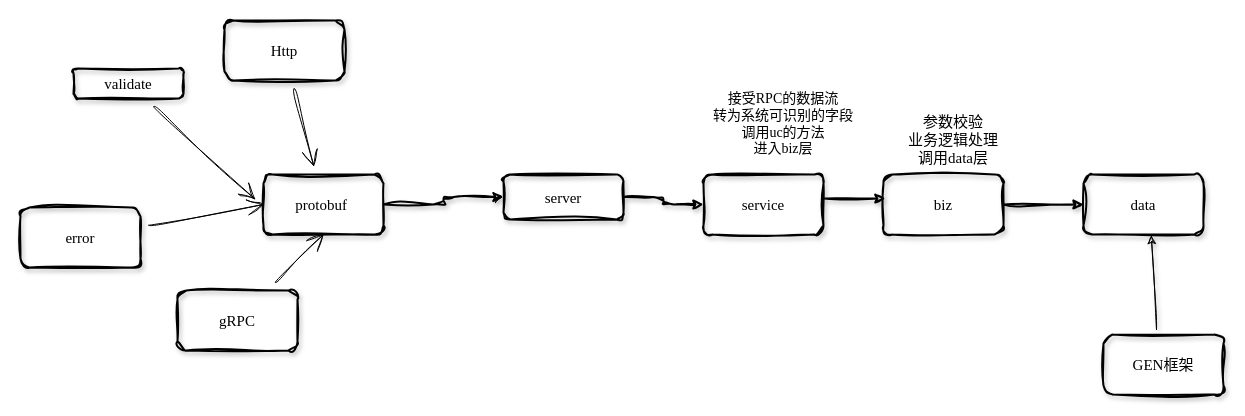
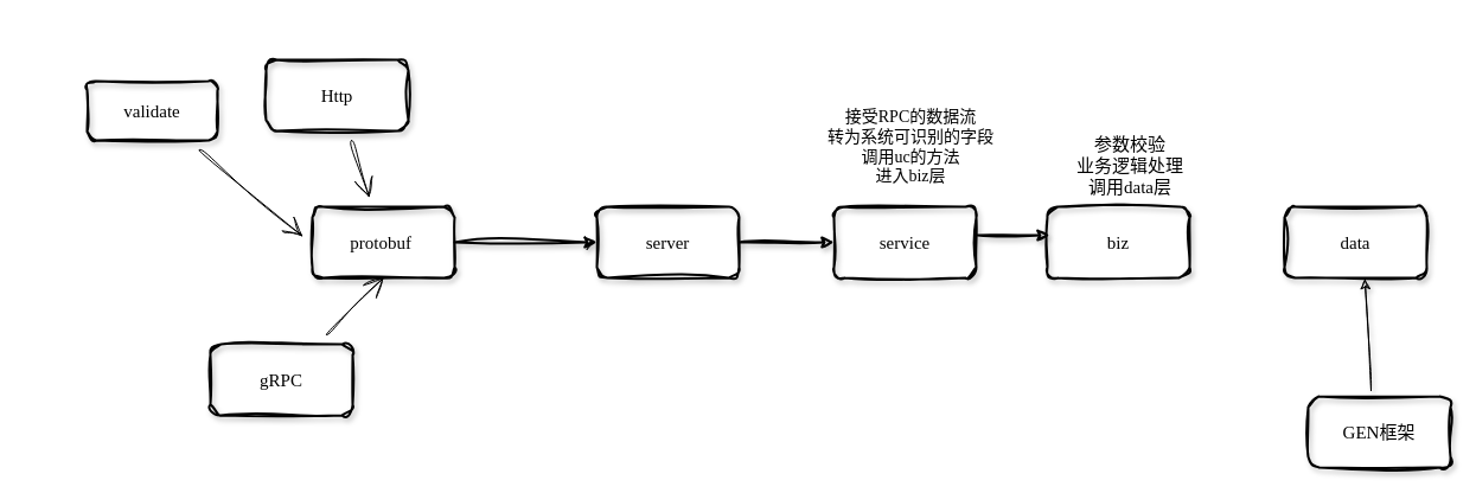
- <mxCell id="22" value="Http" style="rounded=1;whiteSpace=wrap;html=1;fillColor=none;shadow=1;strokeWidth=2;fontSize=15;labelBackgroundColor=none;fontFamily=Comic Sans MS;sketch=1;curveFitting=1;jiggle=2;" vertex="1" parent="1"><mxGeometry x="224" y="20" width="120" height="60" as="geometry" /></mxCell>
+ <mxCell id="22" value="Http" style="rounded=1;whiteSpace=wrap;html=1;fillColor=none;shadow=1;strokeWidth=2;fontSize=15;labelBackgroundColor=none;fontFamily=Comic Sans MS;sketch=1;curveFitting=1;jiggle=2;" vertex="1" parent="1"><mxGeometry x="224" y="50" width="120" height="60" as="geometry" /></mxCell>
- <mxCell id="16" value="validate" style="rounded=1;whiteSpace=wrap;html=1;fillColor=none;shadow=1;strokeWidth=2;fontSize=15;labelBackgroundColor=none;fontFamily=Comic Sans MS;sketch=1;curveFitting=1;jiggle=2;" parent="1" vertex="1"><mxGeometry x="73" y="68" width="110" height="30" as="geometry" /></mxCell>
+ <mxCell id="16" value="validate" style="rounded=1;whiteSpace=wrap;html=1;fillColor=none;shadow=1;strokeWidth=2;fontSize=15;labelBackgroundColor=none;fontFamily=Comic Sans MS;sketch=1;curveFitting=1;jiggle=2;" parent="1" vertex="1"><mxGeometry x="73" y="68" width="110" height="50" as="geometry" /></mxCell>
- <mxCell id="14" value="&lt;div style=&quot;font-size: 14px;&quot;&gt;&lt;span style=&quot;background-color: initial;&quot;&gt;&lt;font style=&quot;font-size: 14px;&quot;&gt;接受RPC的数据流&lt;/font&gt;&lt;/span&gt;&lt;/div&gt;&lt;div style=&quot;font-size: 14px;&quot;&gt;&lt;span style=&quot;background-color: initial;&quot;&gt;&lt;font style=&quot;font-size: 14px;&quot;&gt;转为系统可识别的字段&lt;/font&gt;&lt;/span&gt;&lt;/div&gt;&lt;div style=&quot;font-size: 14px;&quot;&gt;&lt;span style=&quot;background-color: initial;&quot;&gt;&lt;font style=&quot;font-size: 14px;&quot;&gt;调用uc的方法&lt;/font&gt;&lt;/span&gt;&lt;/div&gt;&lt;div style=&quot;font-size: 14px;&quot;&gt;&lt;span style=&quot;background-color: initial;&quot;&gt;&lt;font style=&quot;font-size: 14px;&quot;&gt;进入biz层&lt;/font&gt;&lt;/span&gt;&lt;/div&gt;" style="text;html=1;fillColor=none;align=center;verticalAlign=middle;whiteSpace=wrap;rounded=0;fontFamily=Comic Sans MS;shadow=1;fontSize=15;sketch=1;curveFitting=1;jiggle=2;labelBackgroundColor=none;" parent="1" vertex="1"><mxGeometry x="708" y="94" width="150" height="60" as="geometry" /></mxCell>
+ <mxCell id="14" value="&lt;div style=&quot;font-size: 14px;&quot;&gt;&lt;span style=&quot;background-color: initial;&quot;&gt;&lt;font style=&quot;font-size: 14px;&quot;&gt;接受RPC的数据流&lt;/font&gt;&lt;/span&gt;&lt;/div&gt;&lt;div style=&quot;font-size: 14px;&quot;&gt;&lt;span style=&quot;background-color: initial;&quot;&gt;&lt;font style=&quot;font-size: 14px;&quot;&gt;转为系统可识别的字段&lt;/font&gt;&lt;/span&gt;&lt;/div&gt;&lt;div style=&quot;font-size: 14px;&quot;&gt;&lt;span style=&quot;background-color: initial;&quot;&gt;&lt;font style=&quot;font-size: 14px;&quot;&gt;调用uc的方法&lt;/font&gt;&lt;/span&gt;&lt;/div&gt;&lt;div style=&quot;font-size: 14px;&quot;&gt;&lt;span style=&quot;background-color: initial;&quot;&gt;&lt;font style=&quot;font-size: 14px;&quot;&gt;进入biz层&lt;/font&gt;&lt;/span&gt;&lt;/div&gt;" style="text;html=1;fillColor=none;align=center;verticalAlign=middle;whiteSpace=wrap;rounded=0;fontFamily=Comic Sans MS;shadow=1;fontSize=15;sketch=1;curveFitting=1;jiggle=2;labelBackgroundColor=none;" parent="1" vertex="1"><mxGeometry y="94" width="150" height="60" as="geometry" x="693" /></mxCell>
- <mxCell id="10" value="server" style="rounded=1;whiteSpace=wrap;html=1;fillColor=none;shadow=1;strokeWidth=2;fontSize=15;labelBackgroundColor=none;fontFamily=Comic Sans MS;sketch=1;curveFitting=1;jiggle=2;" parent="1" vertex="1"><mxGeometry x="503" y="174" width="120" height="45" as="geometry" /></mxCell>
+ <mxCell id="10" value="server" style="rounded=1;whiteSpace=wrap;html=1;fillColor=none;shadow=1;strokeWidth=2;fontSize=15;labelBackgroundColor=none;fontFamily=Comic Sans MS;sketch=1;curveFitting=1;jiggle=2;" parent="1" vertex="1"><mxGeometry x="503" width="120" height="60" as="geometry" y="174" /></mxCell>
- <mxCell id="6" value="" style="edgeStyle=orthogonalEdgeStyle;rounded=1;orthogonalLoop=1;jettySize=auto;html=1;fillColor=none;shadow=1;strokeWidth=2;fontSize=15;labelBackgroundColor=none;fontColor=default;fontFamily=Comic Sans MS;sketch=1;curveFitting=1;jiggle=2;" parent="1" source="7" target="8" edge="1"><mxGeometry relative="1" as="geometry" /></mxCell>
- <mxCell id="17" style="edgeStyle=none;curved=1;rounded=0;orthogonalLoop=1;jettySize=auto;html=1;entryX=0;entryY=0.5;entryDx=0;entryDy=0;endArrow=open;startSize=14;endSize=14;sourcePerimeterSpacing=8;targetPerimeterSpacing=8;sketch=1;curveFitting=1;jiggle=2;labelBackgroundColor=none;fontColor=default;" parent="1" source="18" target="3" edge="1"><mxGeometry relative="1" as="geometry" /></mxCell>
- <mxCell id="18" value="error" style="rounded=1;whiteSpace=wrap;html=1;fillColor=none;shadow=1;strokeWidth=2;fontSize=15;labelBackgroundColor=none;fontFamily=Comic Sans MS;sketch=1;curveFitting=1;jiggle=2;" parent="1" vertex="1"><mxGeometry x="20" y="207" width="120" height="60" as="geometry" /></mxCell>
